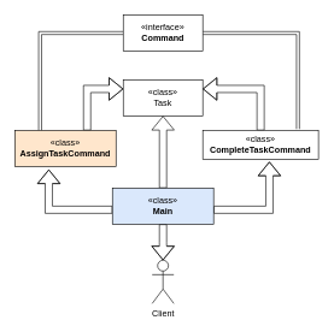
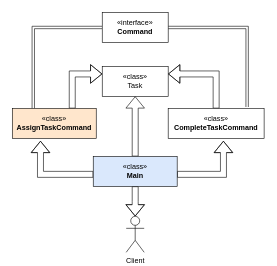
- <mxCell id="7" value="«class»&lt;br&gt;&lt;b&gt;CompleteTaskCommand&lt;/b&gt;" style="html=1;whiteSpace=wrap;" vertex="1" parent="1"><mxGeometry x="280" y="180" width="160" height="40" as="geometry" /></mxCell>
+ <mxCell id="7" value="«class»&lt;br&gt;&lt;b&gt;CompleteTaskCommand&lt;/b&gt;" style="html=1;whiteSpace=wrap;" vertex="1" parent="1"><mxGeometry x="280" y="180" width="160" height="50" as="geometry" /></mxCell>
